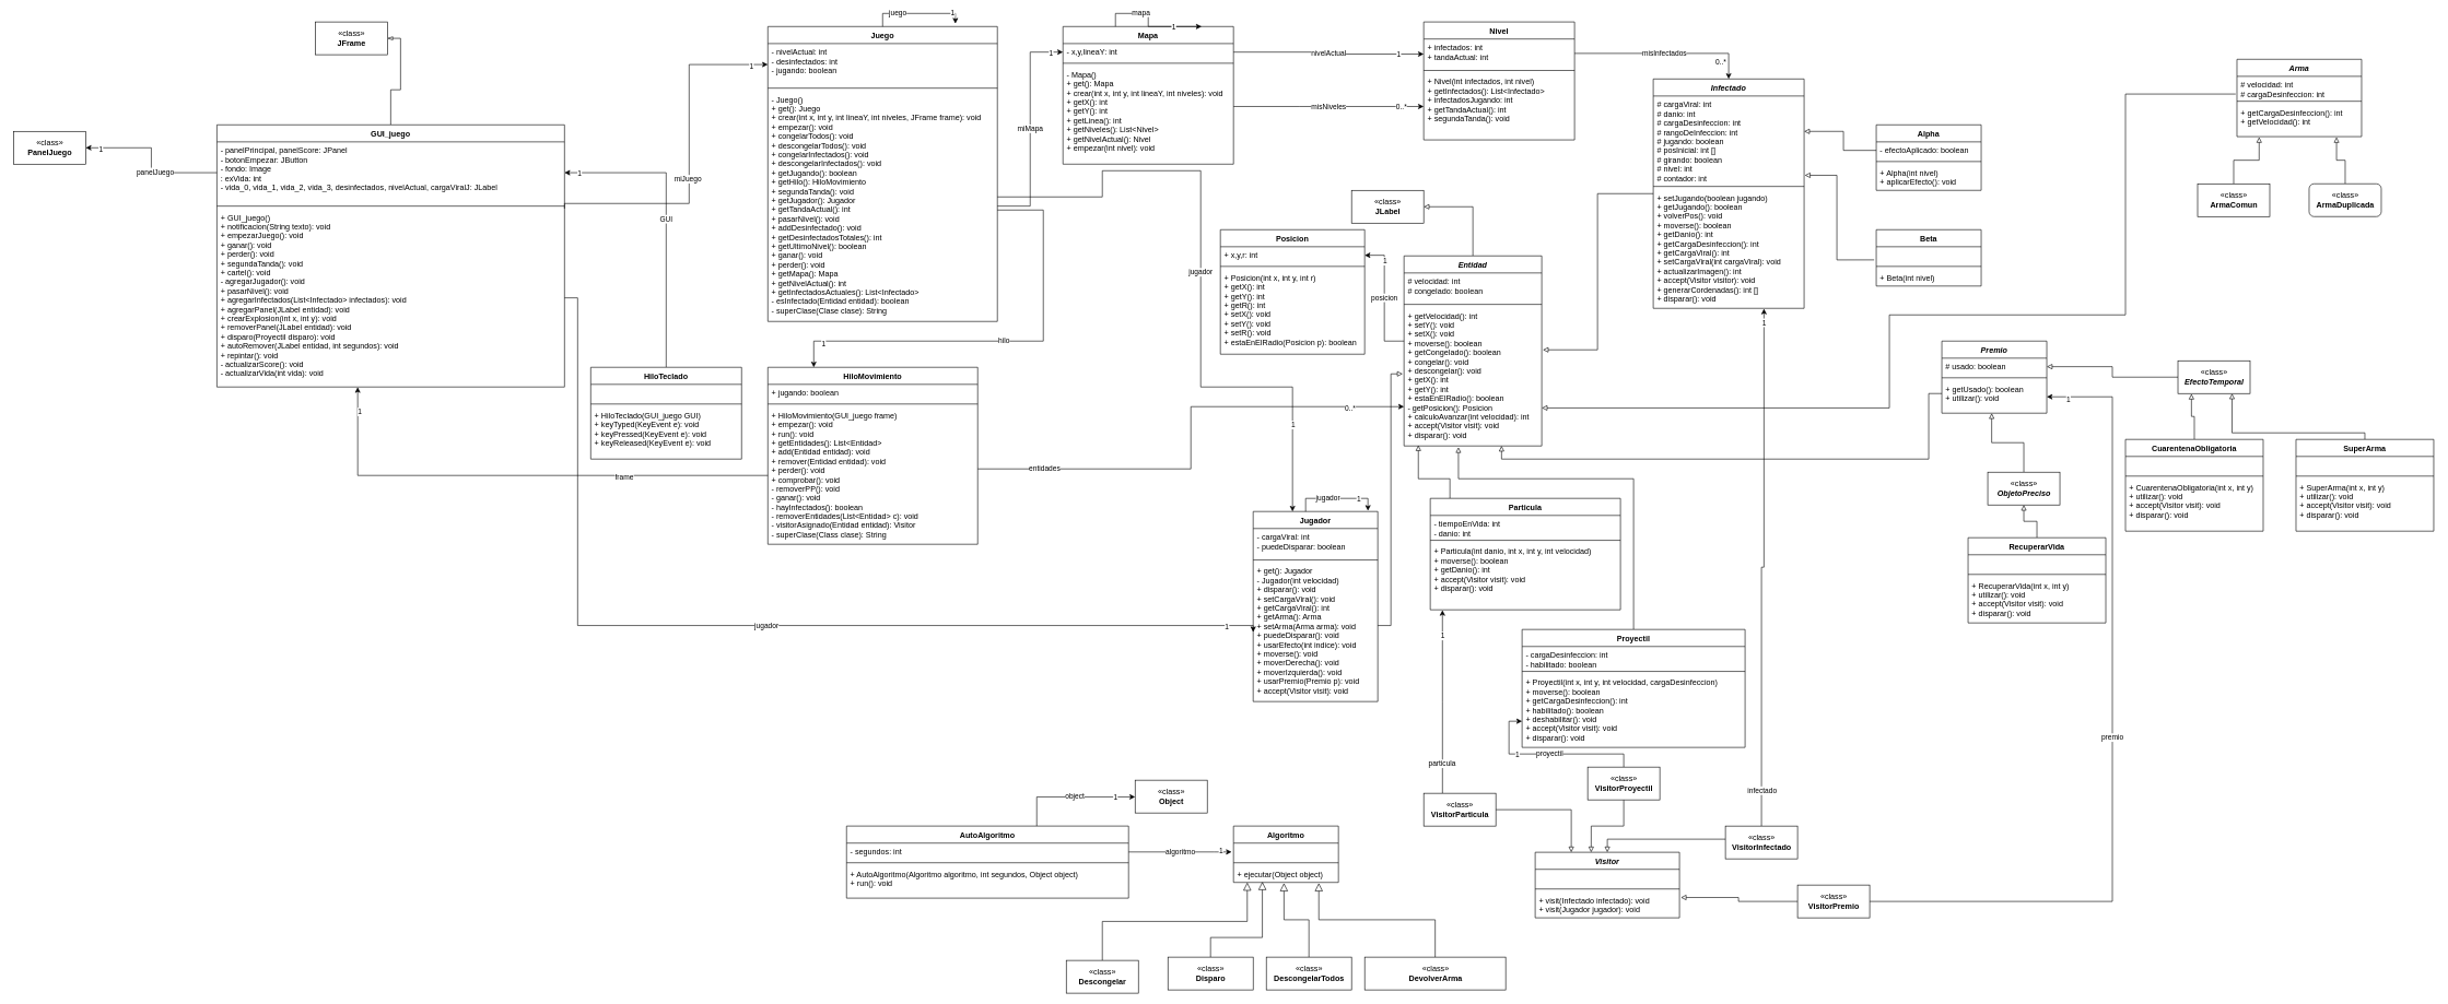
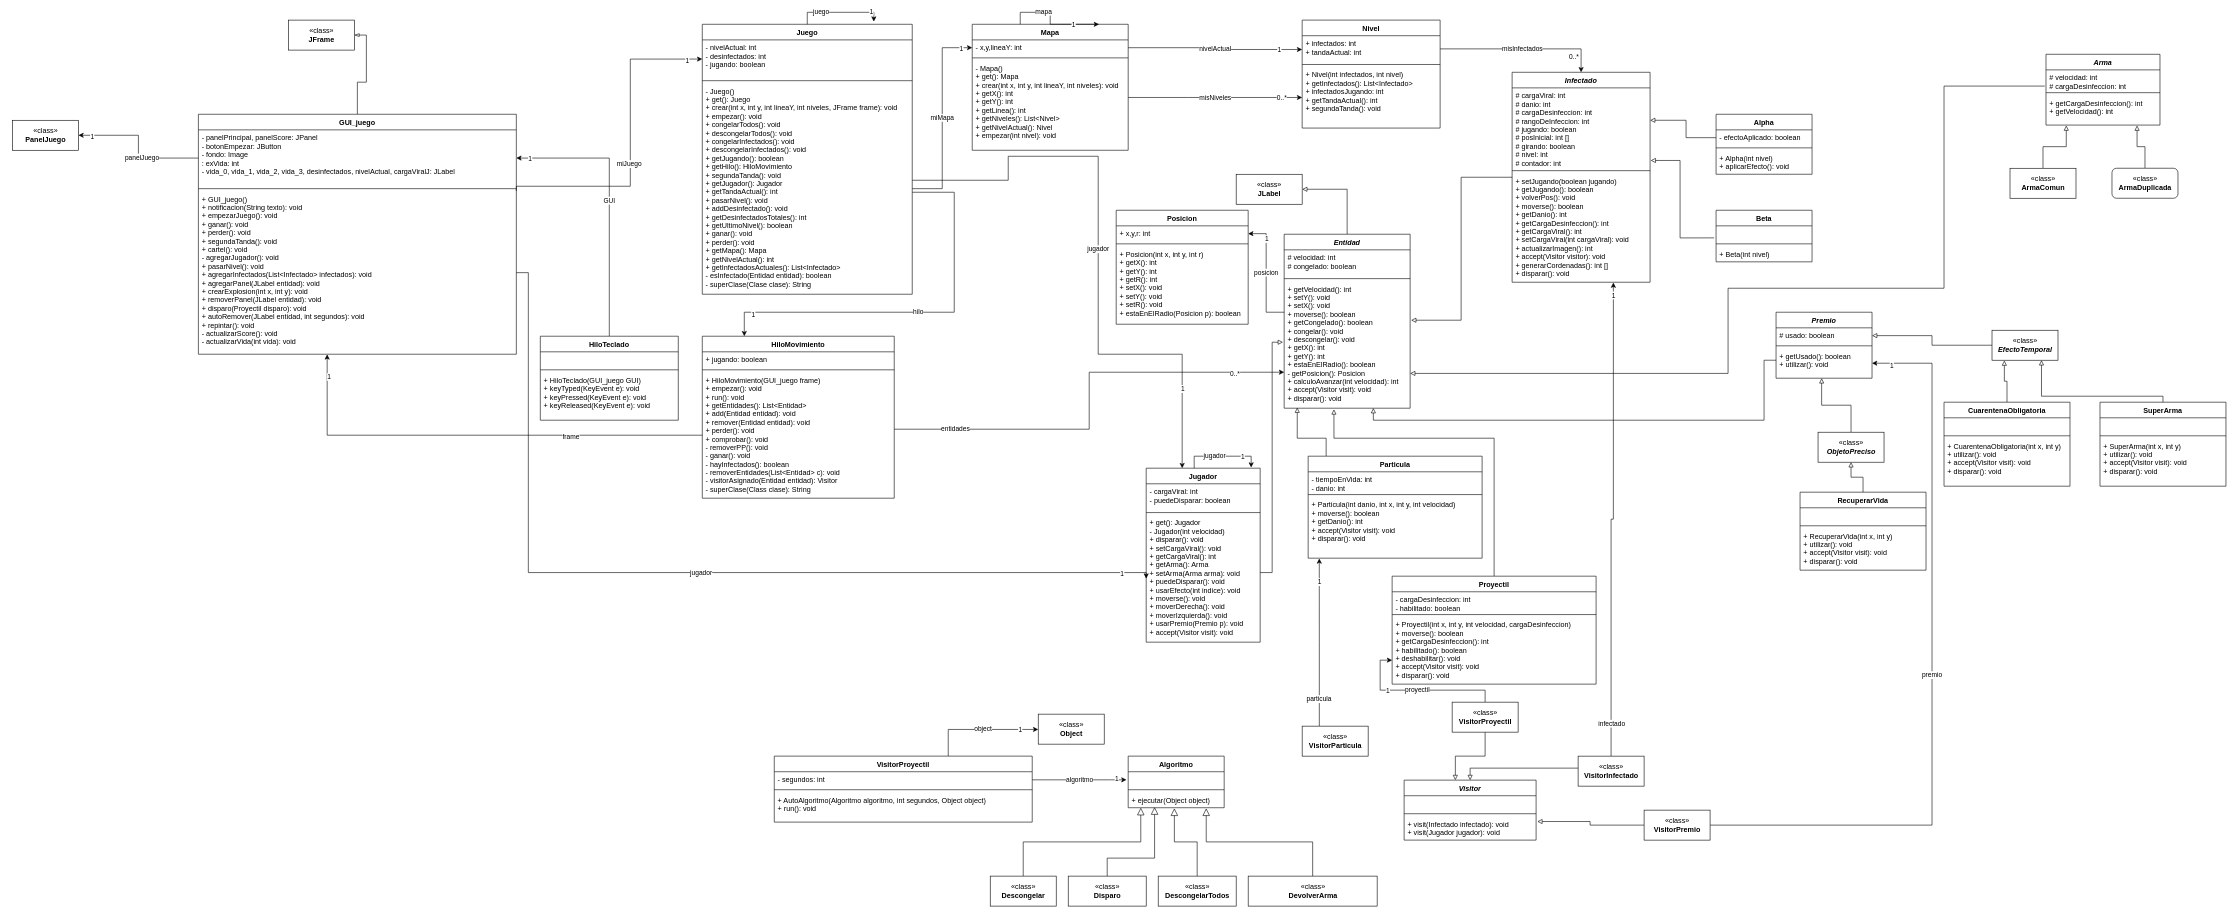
- <mxCell id="159" style="edgeStyle=orthogonalEdgeStyle;rounded=0;orthogonalLoop=1;jettySize=auto;html=1;entryX=0.25;entryY=0;entryDx=0;entryDy=0;endArrow=block;endFill=0;endSize=6;strokeWidth=1;" parent="1" source="163" target="45" edge="1"><mxGeometry relative="1" as="geometry" /></mxCell>
- <mxCell id="54" value="AutoAlgoritmo" style="swimlane;fontStyle=1;align=center;verticalAlign=top;childLayout=stackLayout;horizontal=1;startSize=26;horizontalStack=0;resizeParent=1;resizeParentMax=0;resizeLast=0;collapsible=1;marginBottom=0;" parent="1" vertex="1"><mxGeometry x="1290" y="1260" width="430" height="110" as="geometry" /></mxCell>
+ <mxCell id="54" value="VisitorProyectil" style="swimlane;fontStyle=1;align=center;verticalAlign=top;childLayout=stackLayout;horizontal=1;startSize=26;horizontalStack=0;resizeParent=1;resizeParentMax=0;resizeLast=0;collapsible=1;marginBottom=0;" parent="1" vertex="1"><mxGeometry x="1290" y="1260" width="430" height="110" as="geometry" /></mxCell>
- <mxCell id="64" value="«class»&lt;br&gt;&lt;b&gt;Descongelar&lt;/b&gt;" style="html=1;" parent="1" vertex="1"><mxGeometry x="1625" y="1465" width="110" height="50" as="geometry" /></mxCell>
+ <mxCell id="64" value="«class»&lt;br&gt;&lt;b&gt;Descongelar&lt;/b&gt;" style="html=1;" parent="1" vertex="1"><mxGeometry x="1650" y="1460" width="110" height="50" as="geometry" /></mxCell>
